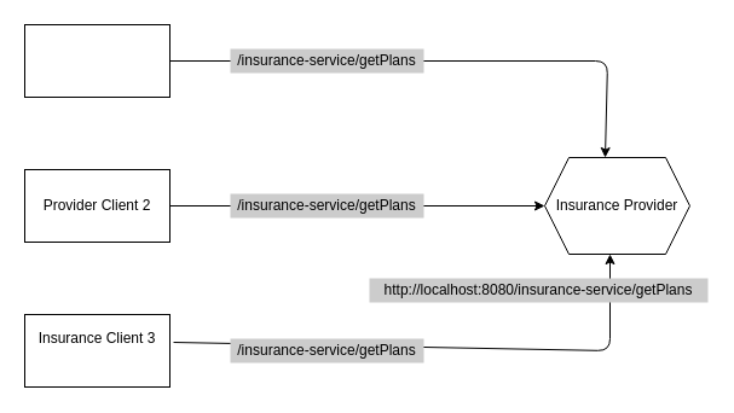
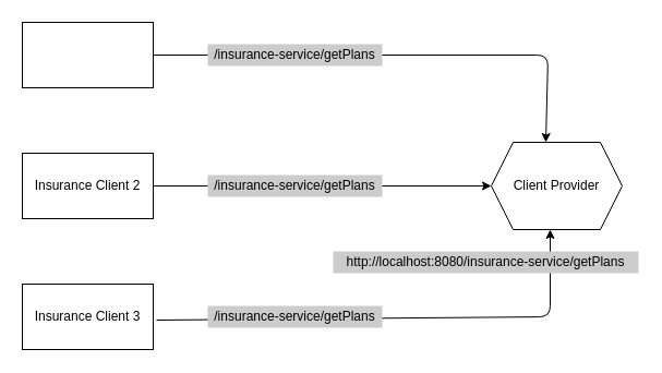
- <mxCell id="6" value="Provider Client 2" style="text;html=1;strokeColor=none;fillColor=none;align=center;verticalAlign=middle;whiteSpace=wrap;rounded=0;" vertex="1" parent="1"><mxGeometry x="25" y="160" width="110" height="20" as="geometry" /></mxCell>
+ <mxCell id="6" value="Insurance Client 2" style="text;html=1;strokeColor=none;fillColor=none;align=center;verticalAlign=middle;whiteSpace=wrap;rounded=0;" vertex="1" parent="1"><mxGeometry x="25" y="160" width="110" height="20" as="geometry" /></mxCell>
- <mxCell id="8" value="Insurance Provider" style="text;html=1;strokeColor=none;fillColor=none;align=center;verticalAlign=middle;whiteSpace=wrap;rounded=0;" vertex="1" parent="1"><mxGeometry x="450" y="160" width="120" height="20" as="geometry" /></mxCell>
+ <mxCell id="8" value="Client Provider" style="text;html=1;strokeColor=none;fillColor=none;align=center;verticalAlign=middle;whiteSpace=wrap;rounded=0;" vertex="1" parent="1"><mxGeometry x="450" y="160" width="120" height="20" as="geometry" /></mxCell>
- <mxCell id="5" value="Insurance Client 3" style="text;html=1;strokeColor=none;fillColor=none;align=center;verticalAlign=middle;whiteSpace=wrap;rounded=0;" vertex="1" parent="1"><mxGeometry x="25" y="270" width="110" height="20" as="geometry" /></mxCell>
+ <mxCell id="5" value="Insurance Client 3" style="text;html=1;strokeColor=none;fillColor=none;align=center;verticalAlign=middle;whiteSpace=wrap;rounded=0;" vertex="1" parent="1"><mxGeometry x="25" y="280" width="110" height="20" as="geometry" /></mxCell>
